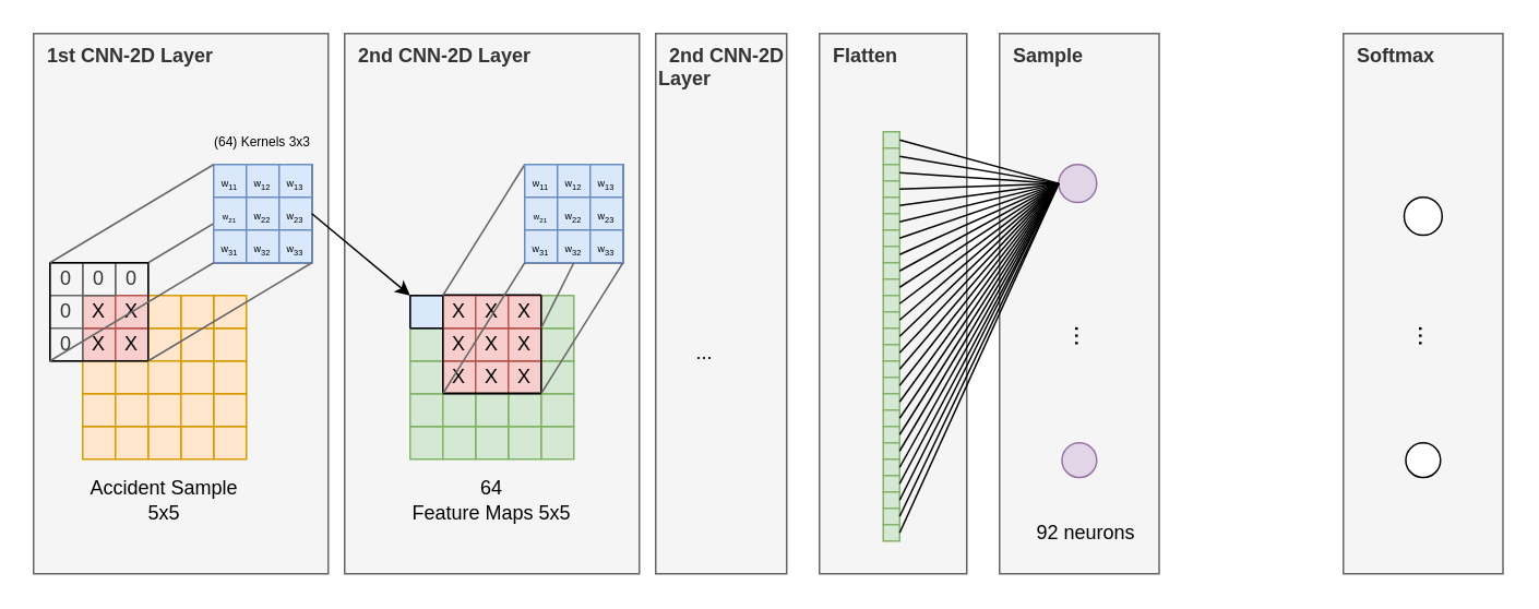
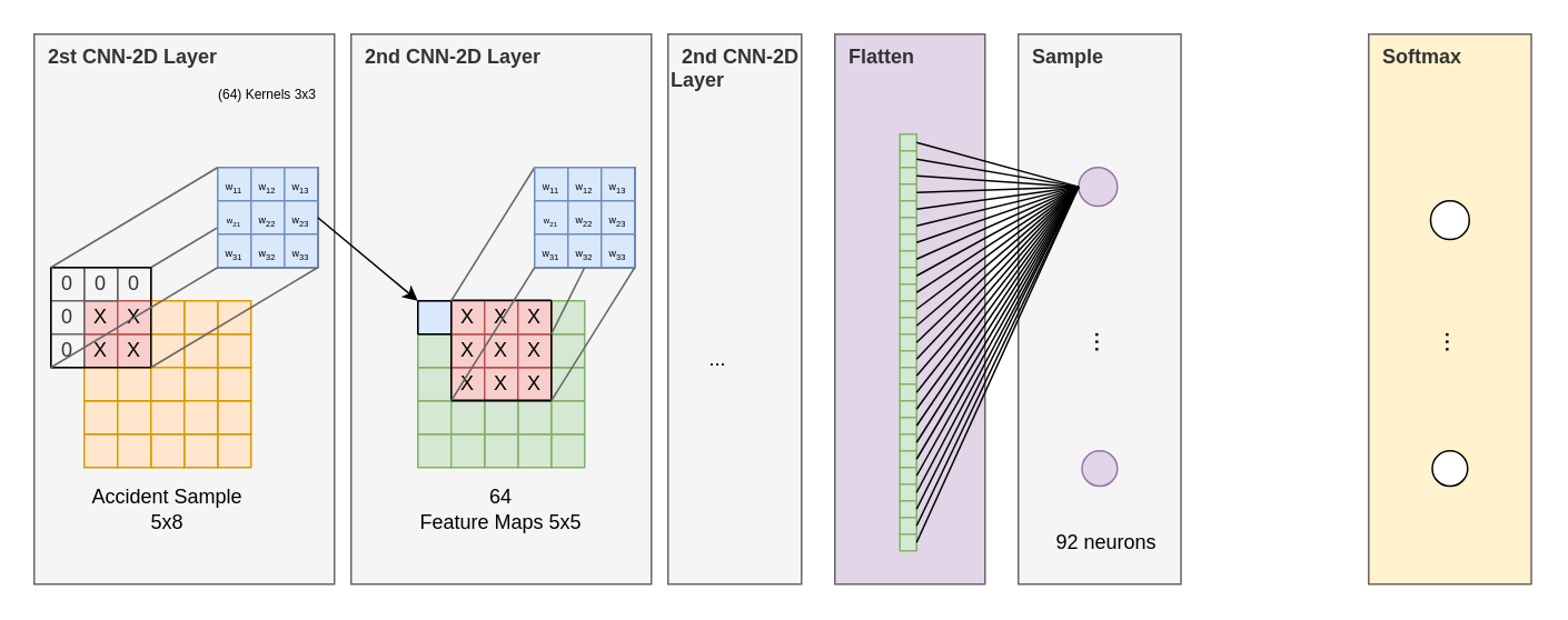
- <mxCell id="2" value="&lt;b&gt;&amp;nbsp; 1st CNN-2D Layer&lt;/b&gt;" style="rounded=0;whiteSpace=wrap;html=1;fillColor=#f5f5f5;strokeColor=#666666;fontColor=#333333;horizontal=1;verticalAlign=top;align=left;" parent="1" vertex="1"><mxGeometry x="20" y="20" width="180" height="330" as="geometry" /></mxCell>
+ <mxCell id="2" value="&lt;b&gt;&amp;nbsp; 2st CNN-2D Layer&lt;/b&gt;" style="rounded=0;whiteSpace=wrap;html=1;fillColor=#f5f5f5;strokeColor=#666666;fontColor=#333333;horizontal=1;verticalAlign=top;align=left;" parent="1" vertex="1"><mxGeometry x="20" y="20" width="180" height="330" as="geometry" /></mxCell>
- <mxCell id="138" value="&lt;b&gt;&amp;nbsp; Flatten&lt;/b&gt;" style="rounded=0;whiteSpace=wrap;html=1;fillColor=#f5f5f5;strokeColor=#666666;fontColor=#333333;horizontal=1;verticalAlign=top;align=left;" vertex="1" parent="137"><mxGeometry width="90" height="330" as="geometry" /></mxCell>
+ <mxCell id="138" value="&lt;b&gt;&amp;nbsp; Flatten&lt;/b&gt;" style="rounded=0;whiteSpace=wrap;html=1;fillColor=#e1d5e7;strokeColor=#666666;fontColor=#333333;horizontal=1;verticalAlign=top;align=left;" vertex="1" parent="137"><mxGeometry width="90" height="330" as="geometry" /></mxCell>
- <mxCell id="125" value="&lt;font style=&quot;font-size: 8px;&quot;&gt;(64) Kernels 3x3&lt;/font&gt;" style="text;html=1;strokeColor=none;fillColor=none;align=center;verticalAlign=middle;whiteSpace=wrap;rounded=0;" vertex="1" parent="1"><mxGeometry x="125" y="70" width="70" height="30" as="geometry" /></mxCell>
+ <mxCell id="125" value="&lt;font style=&quot;font-size: 8px;&quot;&gt;(64) Kernels 3x3&lt;/font&gt;" style="text;html=1;strokeColor=none;fillColor=none;align=center;verticalAlign=middle;whiteSpace=wrap;rounded=0;" vertex="1" parent="1"><mxGeometry x="125" y="40" width="70" height="30" as="geometry" /></mxCell>
- <mxCell id="168" value="&lt;b&gt;&amp;nbsp; Softmax&lt;/b&gt;" style="rounded=0;whiteSpace=wrap;html=1;fillColor=#f5f5f5;strokeColor=#666666;fontColor=#333333;horizontal=1;verticalAlign=top;align=left;" vertex="1" parent="167"><mxGeometry width="97.5" height="330" as="geometry" /></mxCell>
+ <mxCell id="168" value="&lt;b&gt;&amp;nbsp; Softmax&lt;/b&gt;" style="rounded=0;whiteSpace=wrap;html=1;fillColor=#fff2cc;strokeColor=#666666;fontColor=#333333;horizontal=1;verticalAlign=top;align=left;" vertex="1" parent="167"><mxGeometry width="97.5" height="330" as="geometry" /></mxCell>
- <mxCell id="53" value="Accident Sample&lt;br&gt;5x5" style="text;html=1;strokeColor=none;fillColor=none;align=center;verticalAlign=middle;whiteSpace=wrap;rounded=0;" parent="17" vertex="1"><mxGeometry y="110" width="100" height="30" as="geometry" /></mxCell>
+ <mxCell id="53" value="Accident Sample&lt;br&gt;5x8" style="text;html=1;strokeColor=none;fillColor=none;align=center;verticalAlign=middle;whiteSpace=wrap;rounded=0;" parent="17" vertex="1"><mxGeometry y="110" width="100" height="30" as="geometry" /></mxCell>
